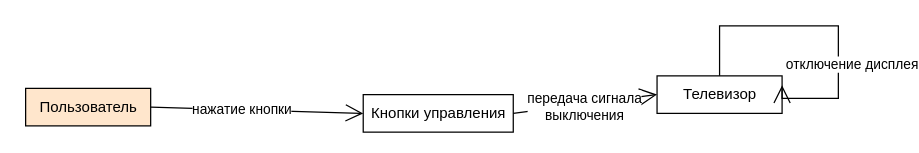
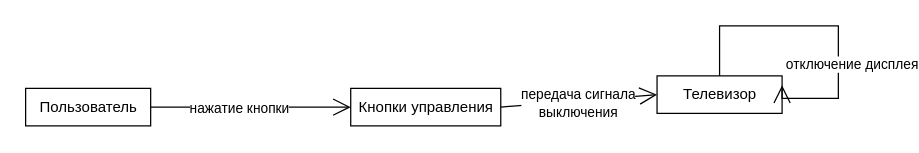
- <mxCell id="2" value="Пользователь" style="html=1;fillColor=#ffe6cc;" vertex="1" parent="1"><mxGeometry x="20" y="70" width="100" height="30" as="geometry" /></mxCell>
+ <mxCell id="2" value="Пользователь" style="html=1;" vertex="1" parent="1"><mxGeometry x="20" y="70" width="100" height="30" as="geometry" /></mxCell>
- <mxCell id="3" value="Кнопки управления" style="html=1;" vertex="1" parent="1"><mxGeometry x="290" y="75" width="120" height="30" as="geometry" /></mxCell>
+ <mxCell id="3" value="Кнопки управления" style="html=1;" vertex="1" parent="1"><mxGeometry x="280" y="70" width="120" height="30" as="geometry" /></mxCell>
